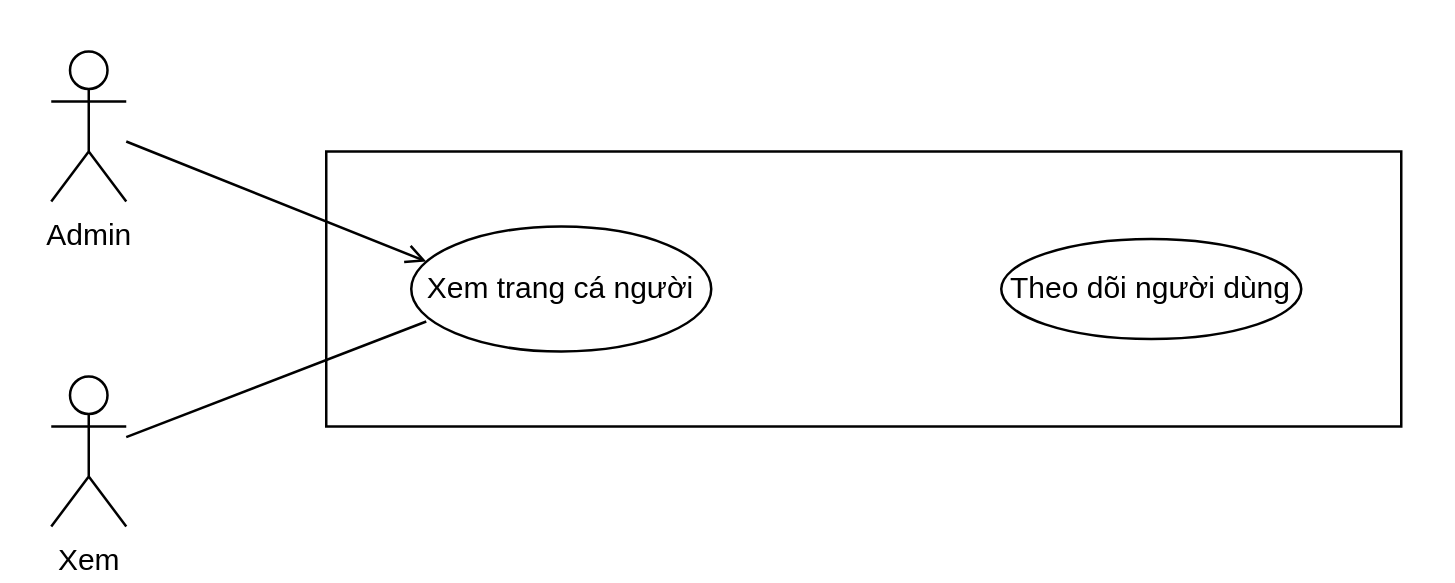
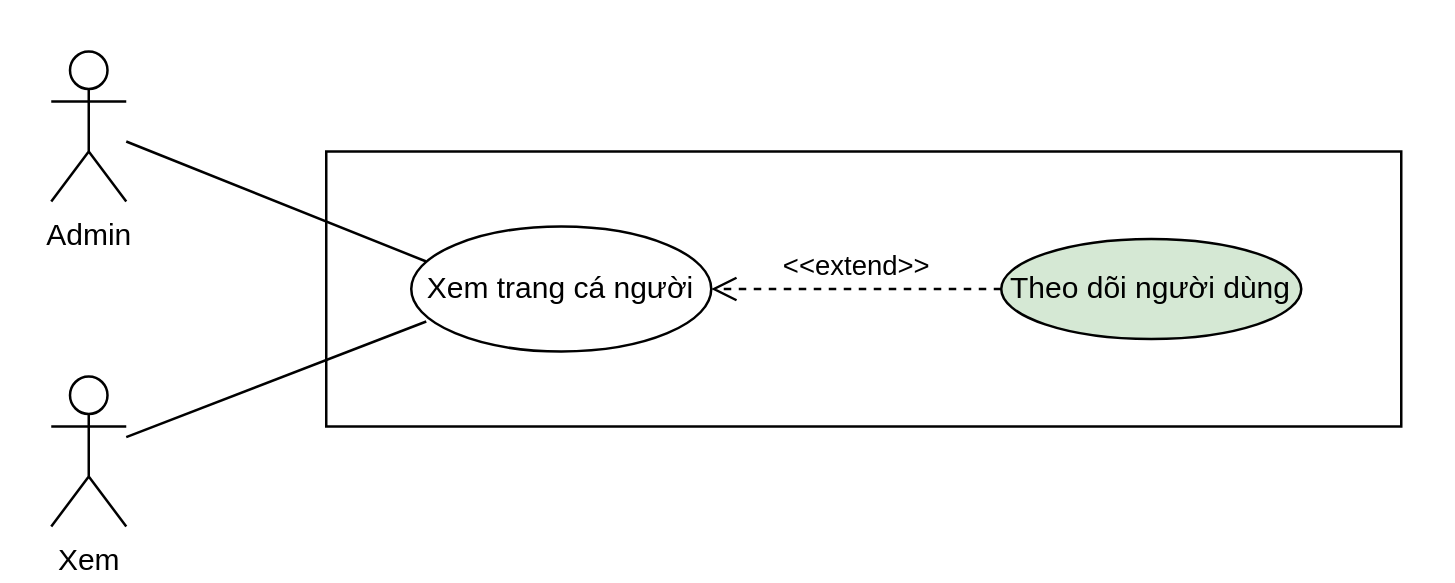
- <mxCell id="6" value="" style="endArrow=open;html=1;entryX=0.05;entryY=0.28;entryDx=0;entryDy=0;entryPerimeter=0;" edge="1" parent="1" source="4" target="5"><mxGeometry width="50" height="50" relative="1" as="geometry"><mxPoint x="260" y="250" as="sourcePoint" /><mxPoint x="310" y="200" as="targetPoint" /></mxGeometry></mxCell>
+ <mxCell id="6" value="" style="endArrow=none;html=1;entryX=0.05;entryY=0.28;entryDx=0;entryDy=0;entryPerimeter=0;" edge="1" parent="1" source="4" target="5"><mxGeometry width="50" height="50" relative="1" as="geometry"><mxPoint x="260" y="250" as="sourcePoint" /><mxPoint x="310" y="200" as="targetPoint" /></mxGeometry></mxCell>
+ <mxCell id="9" value="&amp;lt;&amp;lt;extend&amp;gt;&amp;gt;" style="html=1;verticalAlign=bottom;endArrow=open;dashed=1;endSize=8;entryX=1;entryY=0.5;entryDx=0;entryDy=0;exitX=0;exitY=0.5;exitDx=0;exitDy=0;" edge="1" parent="1" source="8" target="5"><mxGeometry relative="1" as="geometry"><mxPoint x="370" y="220" as="sourcePoint" /><mxPoint x="390" y="107.5" as="targetPoint" /></mxGeometry></mxCell>
- <mxCell id="8" value="Theo dõi người dùng" style="ellipse;whiteSpace=wrap;html=1;" vertex="1" parent="1"><mxGeometry x="400" y="95" width="120" height="40" as="geometry" /></mxCell>
+ <mxCell id="8" value="Theo dõi người dùng" style="ellipse;whiteSpace=wrap;html=1;fillColor=#d5e8d4;" vertex="1" parent="1"><mxGeometry x="400" y="95" width="120" height="40" as="geometry" /></mxCell>
